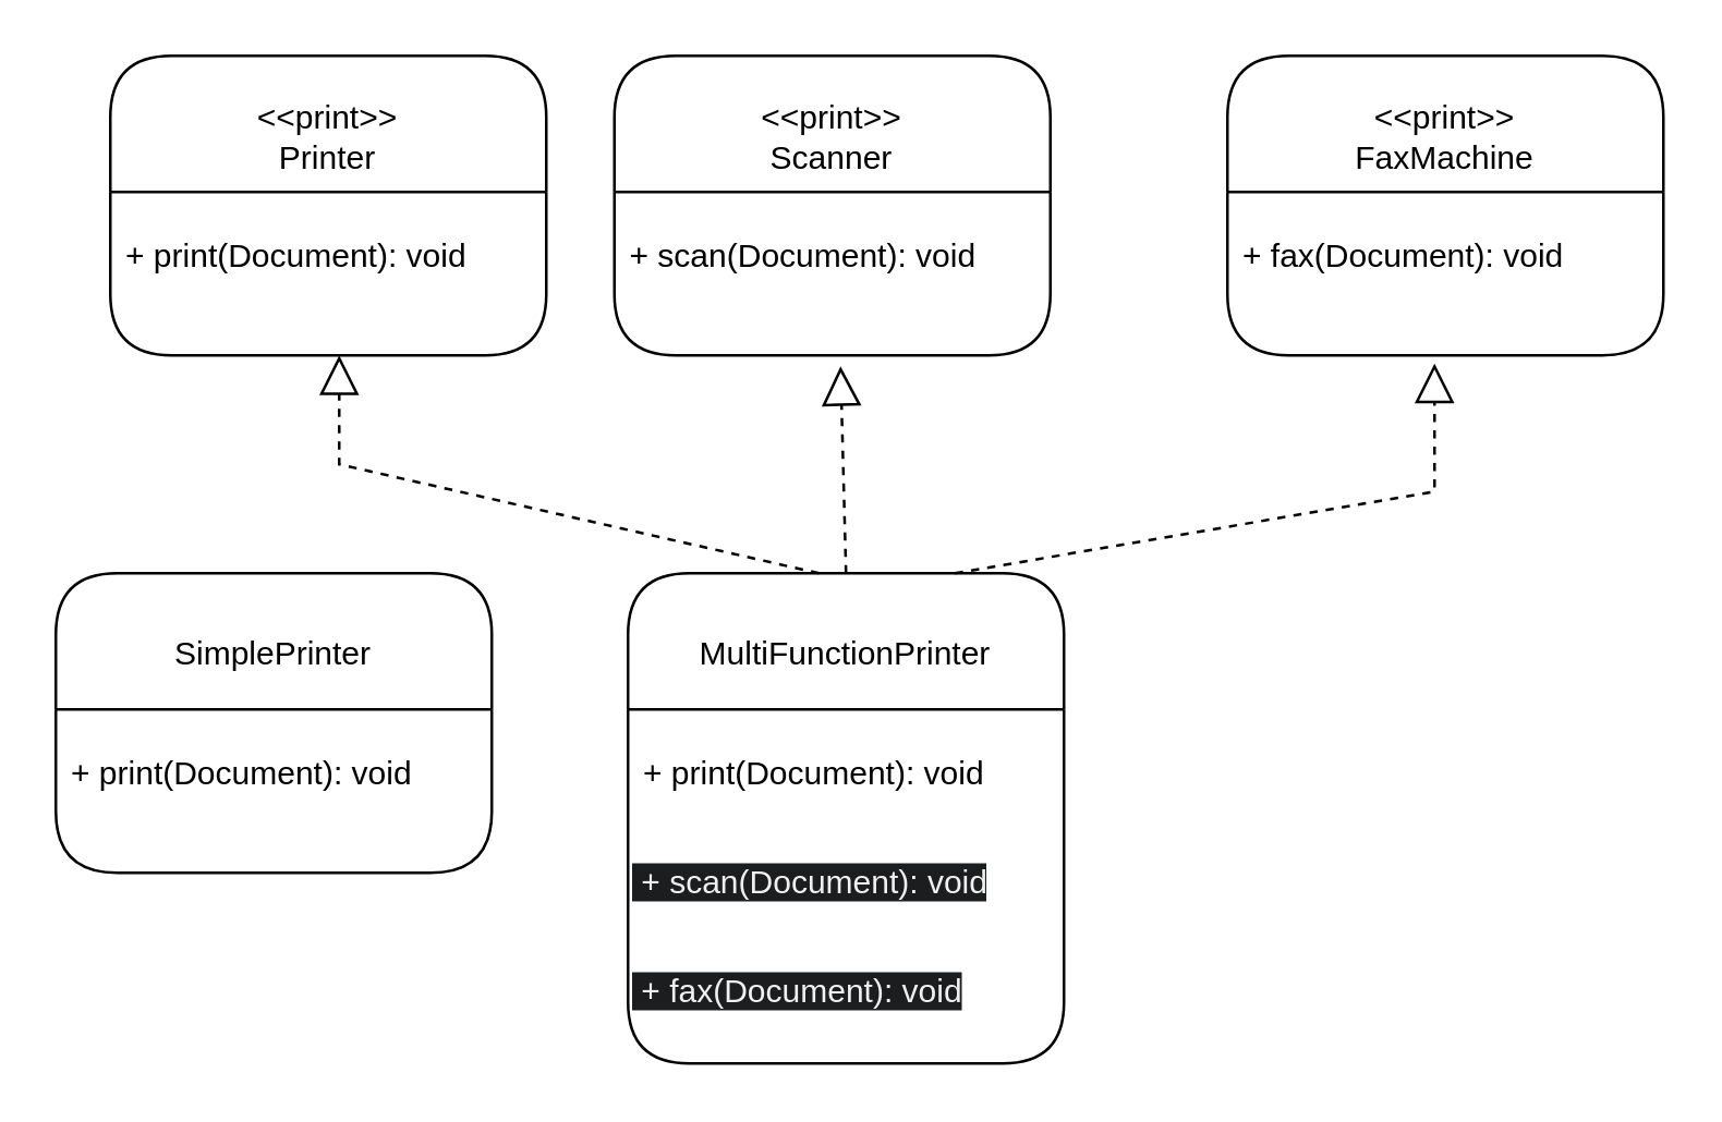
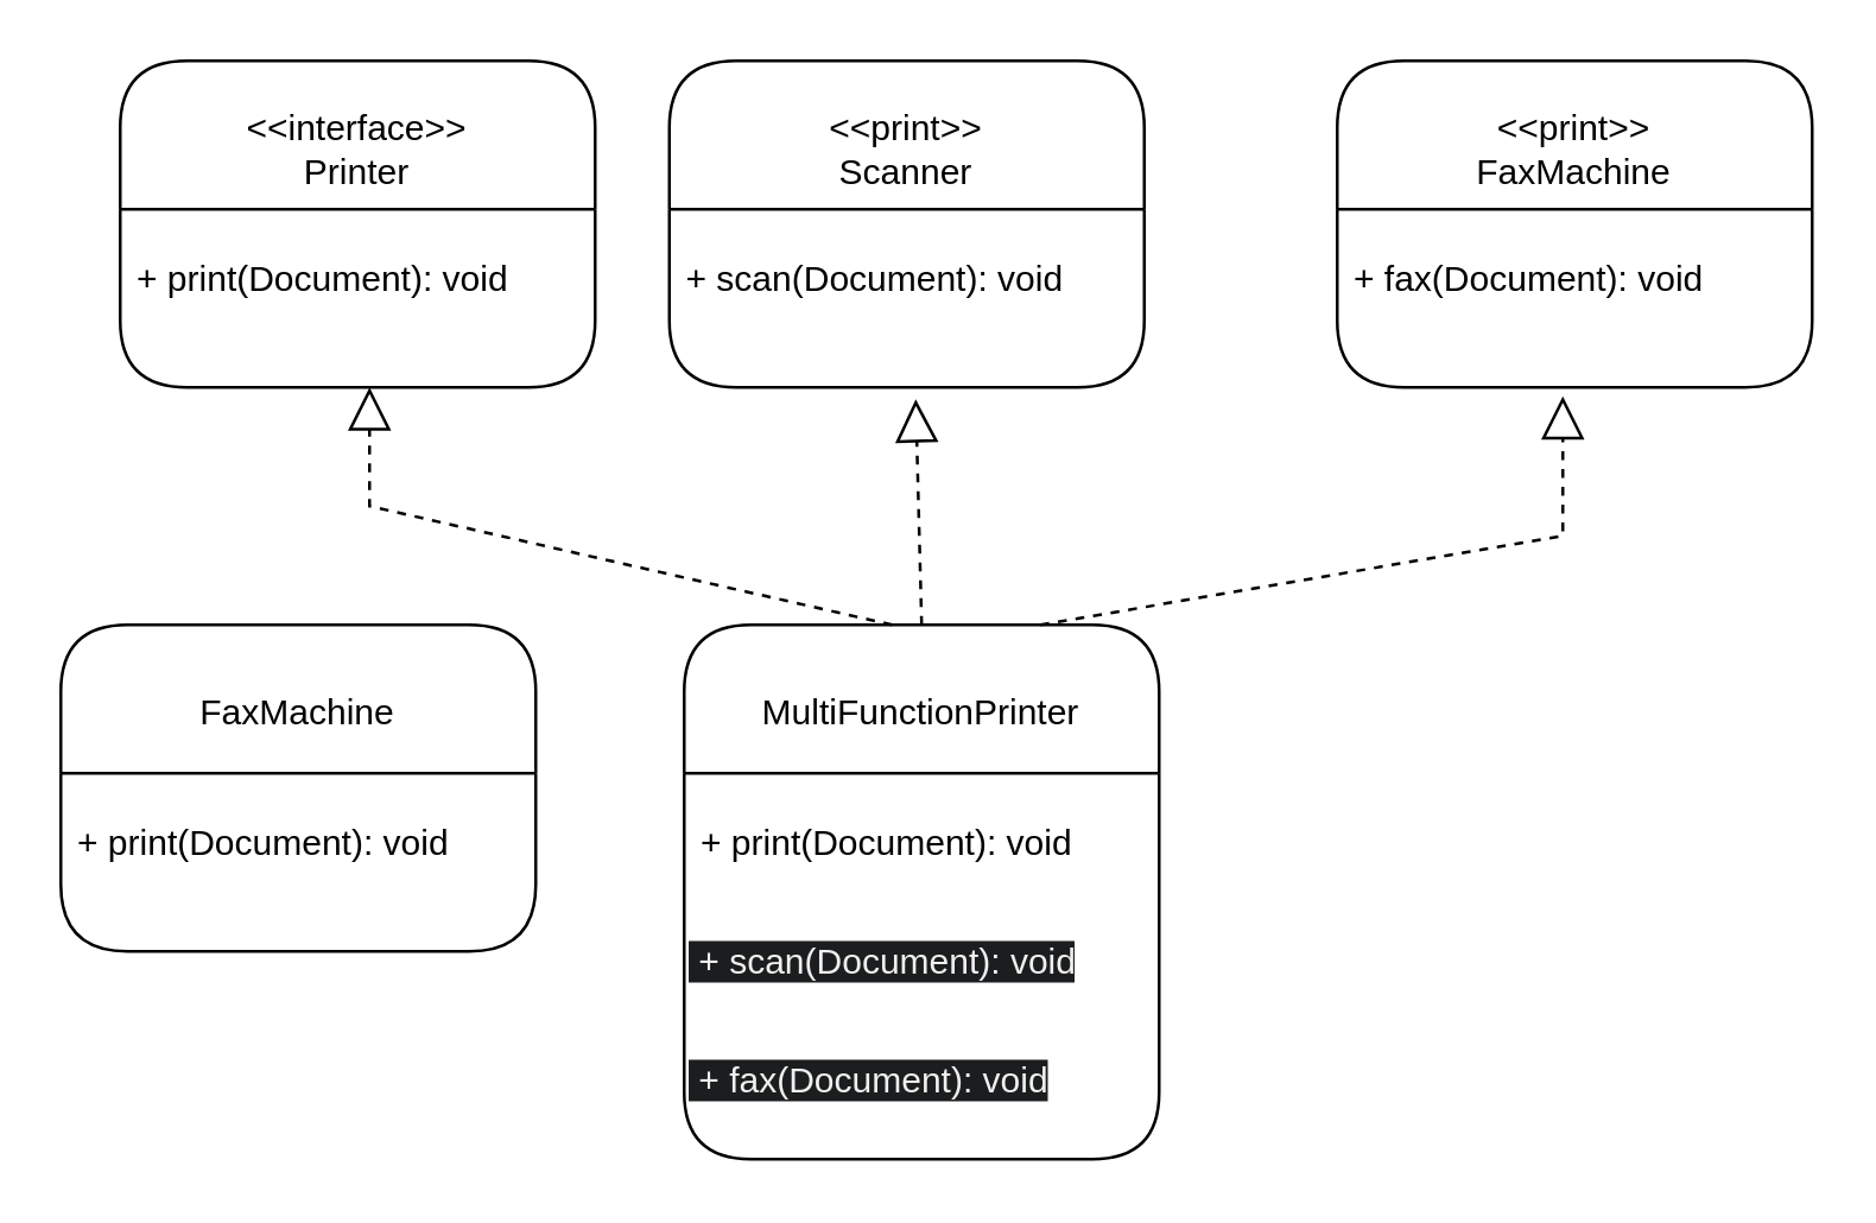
- <mxCell id="2" value="&amp;lt;&amp;lt;print&amp;gt;&amp;gt;&lt;div&gt;Printer&lt;/div&gt;" style="swimlane;fontStyle=0;childLayout=stackLayout;horizontal=1;startSize=50;fillColor=none;horizontalStack=0;resizeParent=1;resizeParentMax=0;resizeLast=0;collapsible=1;marginBottom=0;whiteSpace=wrap;html=1;rounded=1;perimeterSpacing=0;swimlaneLine=1;shadow=0;spacingTop=10;" parent="1" vertex="1"><mxGeometry x="40" y="20" width="160" height="110" as="geometry" /></mxCell>
+ <mxCell id="2" value="&amp;lt;&amp;lt;interface&amp;gt;&amp;gt;&lt;div&gt;Printer&lt;/div&gt;" style="swimlane;fontStyle=0;childLayout=stackLayout;horizontal=1;startSize=50;fillColor=none;horizontalStack=0;resizeParent=1;resizeParentMax=0;resizeLast=0;collapsible=1;marginBottom=0;whiteSpace=wrap;html=1;rounded=1;perimeterSpacing=0;swimlaneLine=1;shadow=0;spacingTop=10;" parent="1" vertex="1"><mxGeometry x="40" y="20" width="160" height="110" as="geometry" /></mxCell>
- <mxCell id="8" value="SimplePrinter" style="swimlane;fontStyle=0;childLayout=stackLayout;horizontal=1;startSize=50;fillColor=none;horizontalStack=0;resizeParent=1;resizeParentMax=0;resizeLast=0;collapsible=1;marginBottom=0;whiteSpace=wrap;html=1;rounded=1;perimeterSpacing=0;swimlaneLine=1;shadow=0;spacingTop=10;" parent="1" vertex="1"><mxGeometry x="20" y="210" width="160" height="110" as="geometry" /></mxCell>
+ <mxCell id="8" value="FaxMachine" style="swimlane;fontStyle=0;childLayout=stackLayout;horizontal=1;startSize=50;fillColor=none;horizontalStack=0;resizeParent=1;resizeParentMax=0;resizeLast=0;collapsible=1;marginBottom=0;whiteSpace=wrap;html=1;rounded=1;perimeterSpacing=0;swimlaneLine=1;shadow=0;spacingTop=10;" parent="1" vertex="1"><mxGeometry x="20" y="210" width="160" height="110" as="geometry" /></mxCell>
